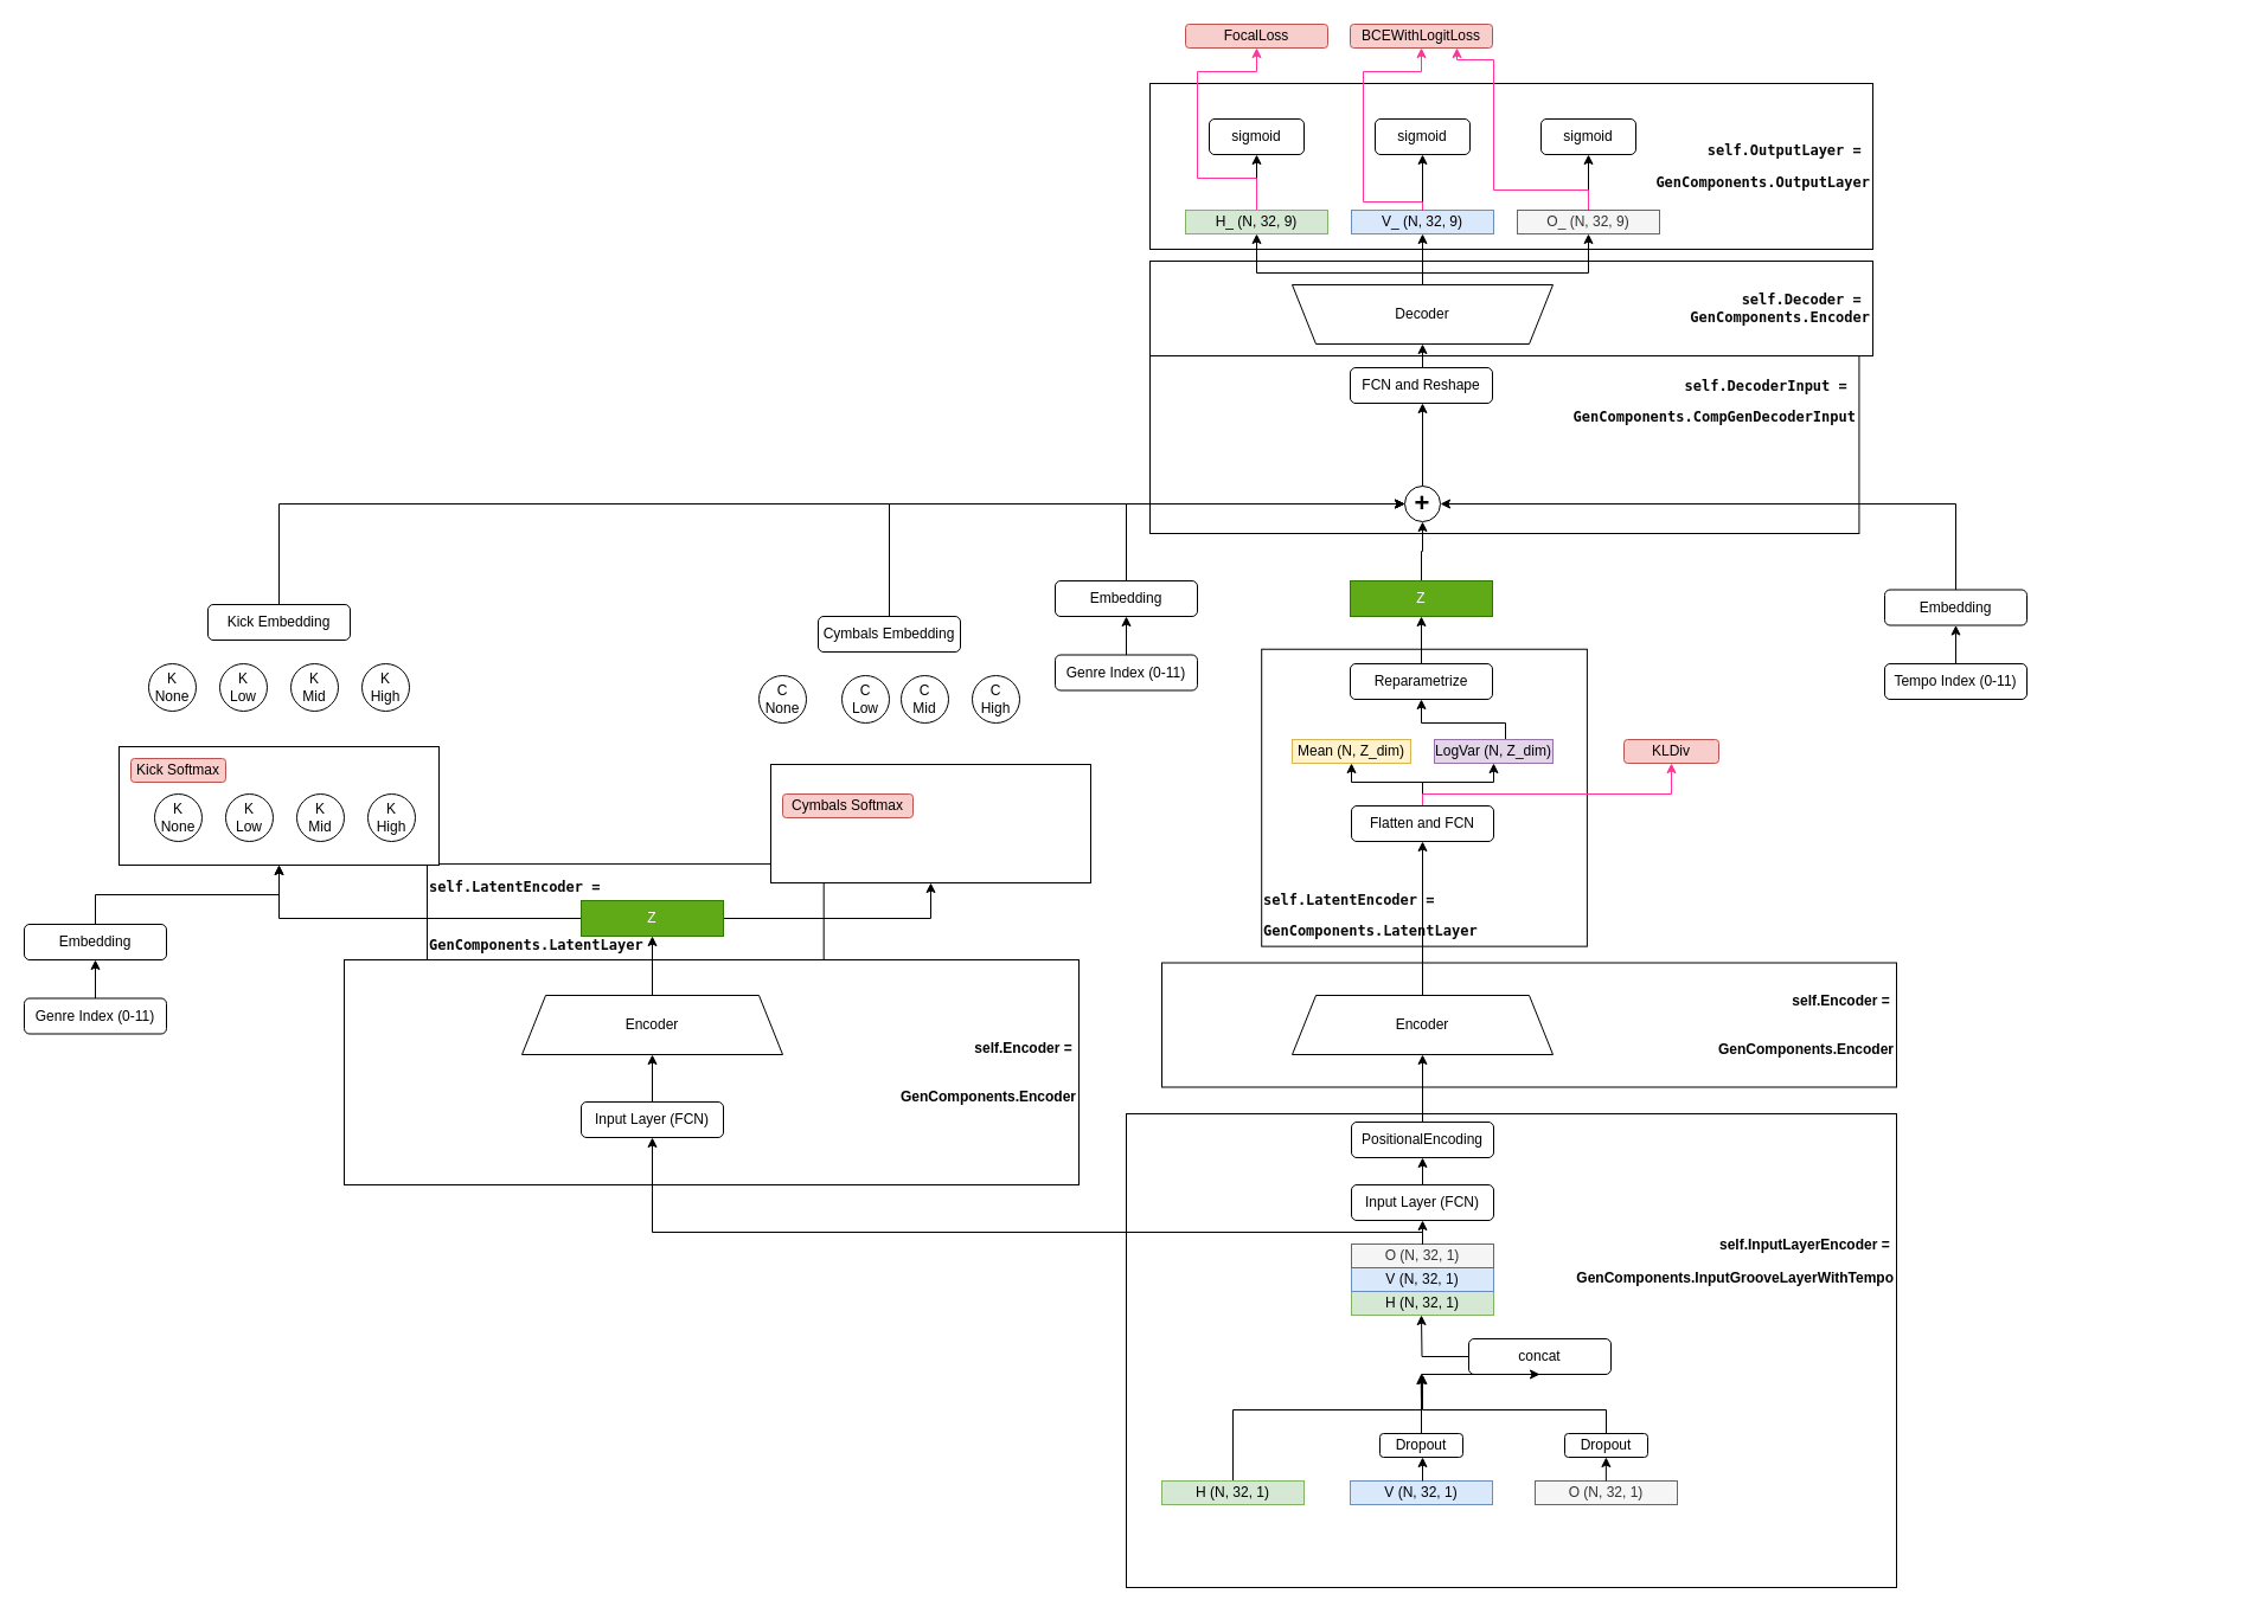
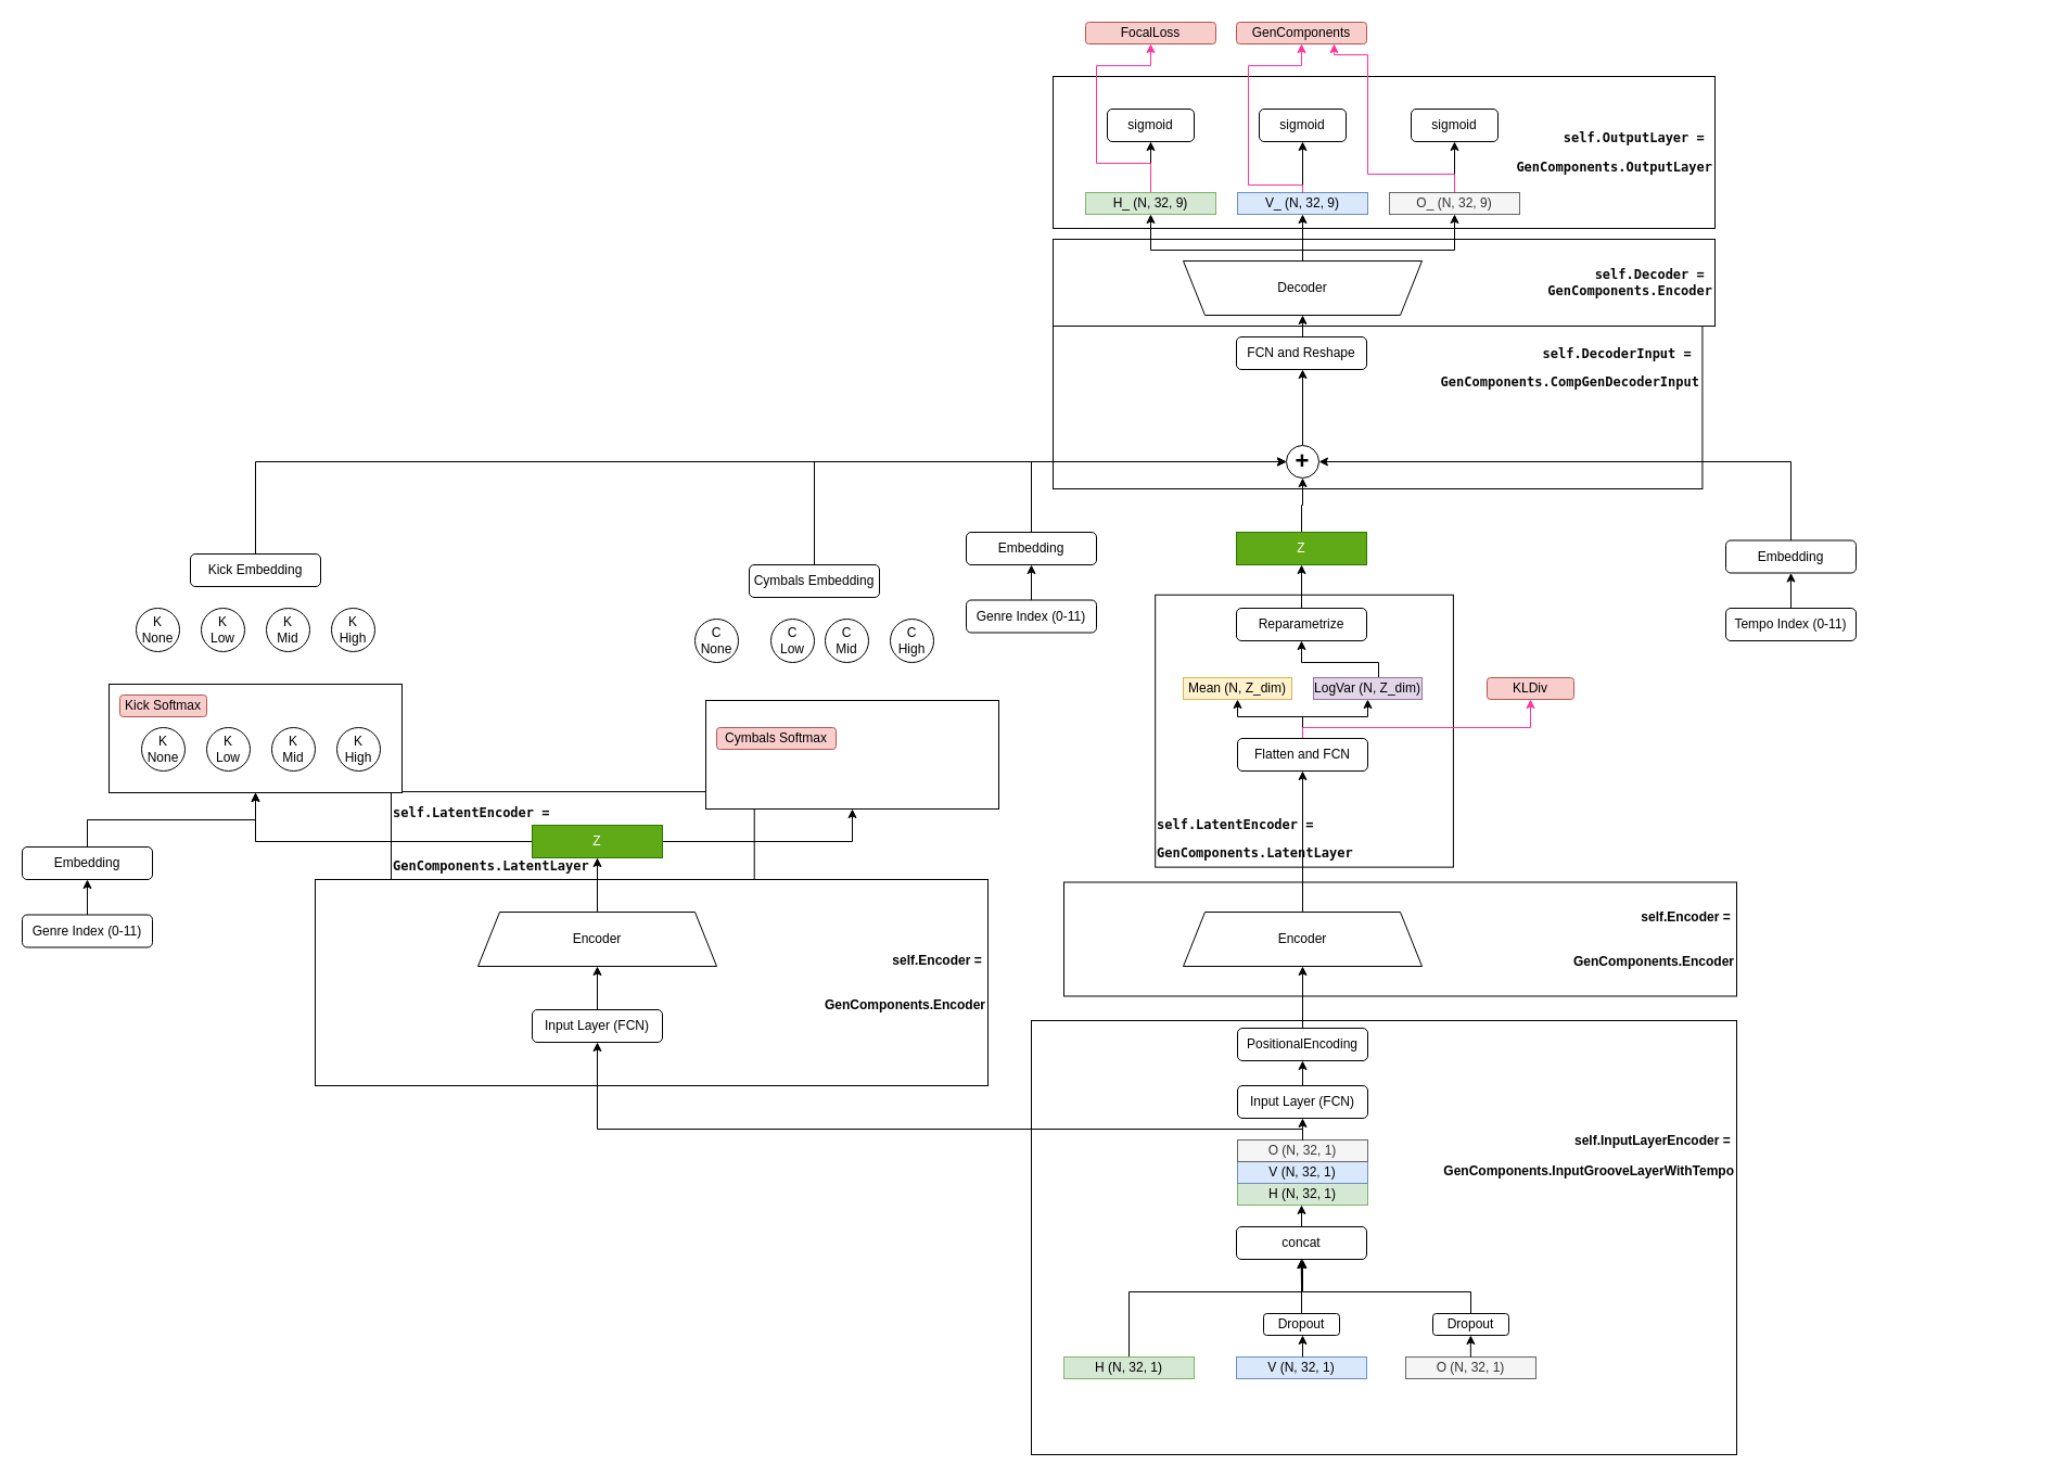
- <mxCell id="72" value="BCEWithLogitLoss" style="rounded=1;whiteSpace=wrap;html=1;fillColor=#f8cecc;strokeColor=#b85450;" parent="1" vertex="1"><mxGeometry x="1139" y="20" width="120" height="20" as="geometry" /></mxCell>
+ <mxCell id="72" value="GenComponents" style="rounded=1;whiteSpace=wrap;html=1;fillColor=#f8cecc;strokeColor=#b85450;" parent="1" vertex="1"><mxGeometry x="1139" y="20" width="120" height="20" as="geometry" /></mxCell>
- <mxCell id="33" value="concat" style="rounded=1;whiteSpace=wrap;html=1;" parent="1" vertex="1"><mxGeometry x="1239" y="1130" width="120" height="30" as="geometry" /></mxCell>
+ <mxCell id="33" value="concat" style="rounded=1;whiteSpace=wrap;html=1;" parent="1" vertex="1"><mxGeometry x="1139" y="1130" width="120" height="30" as="geometry" /></mxCell>
